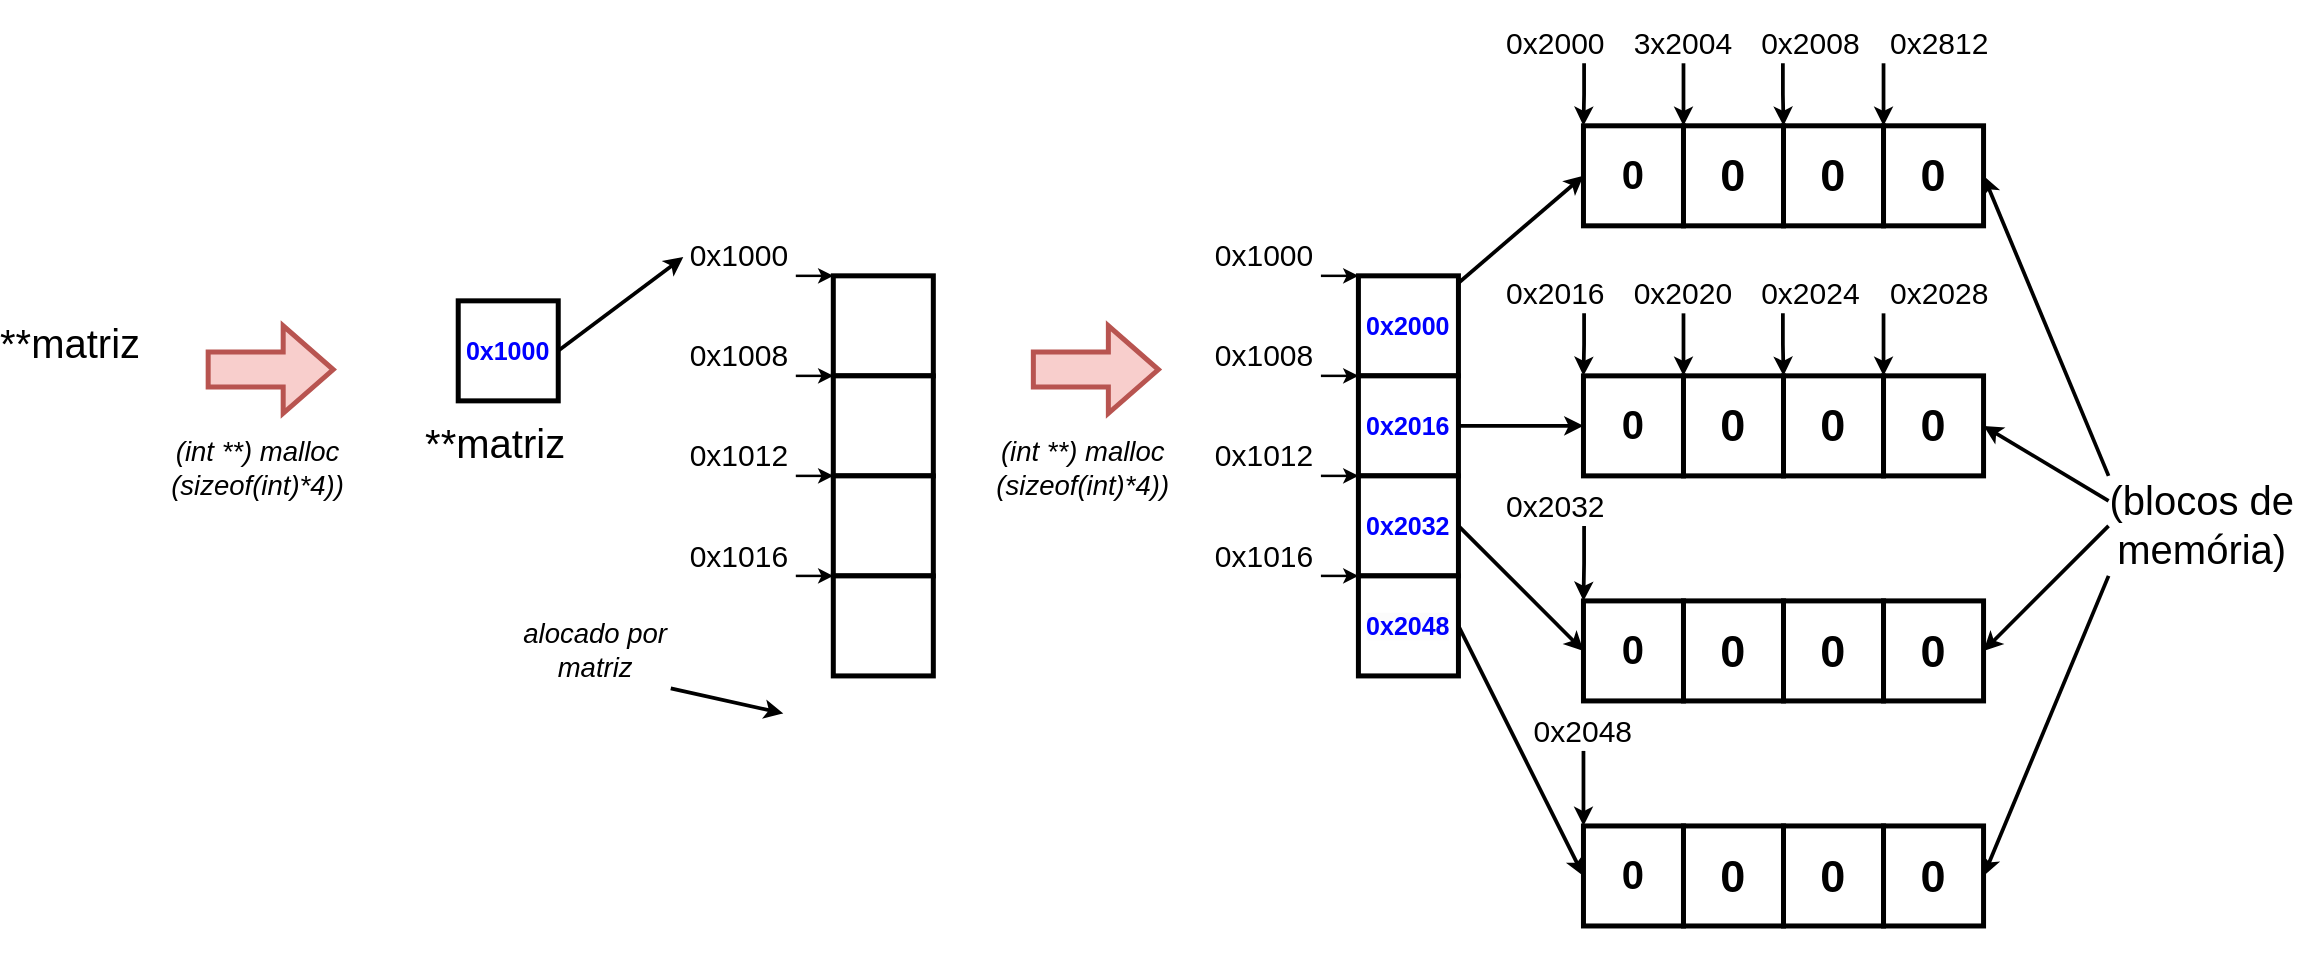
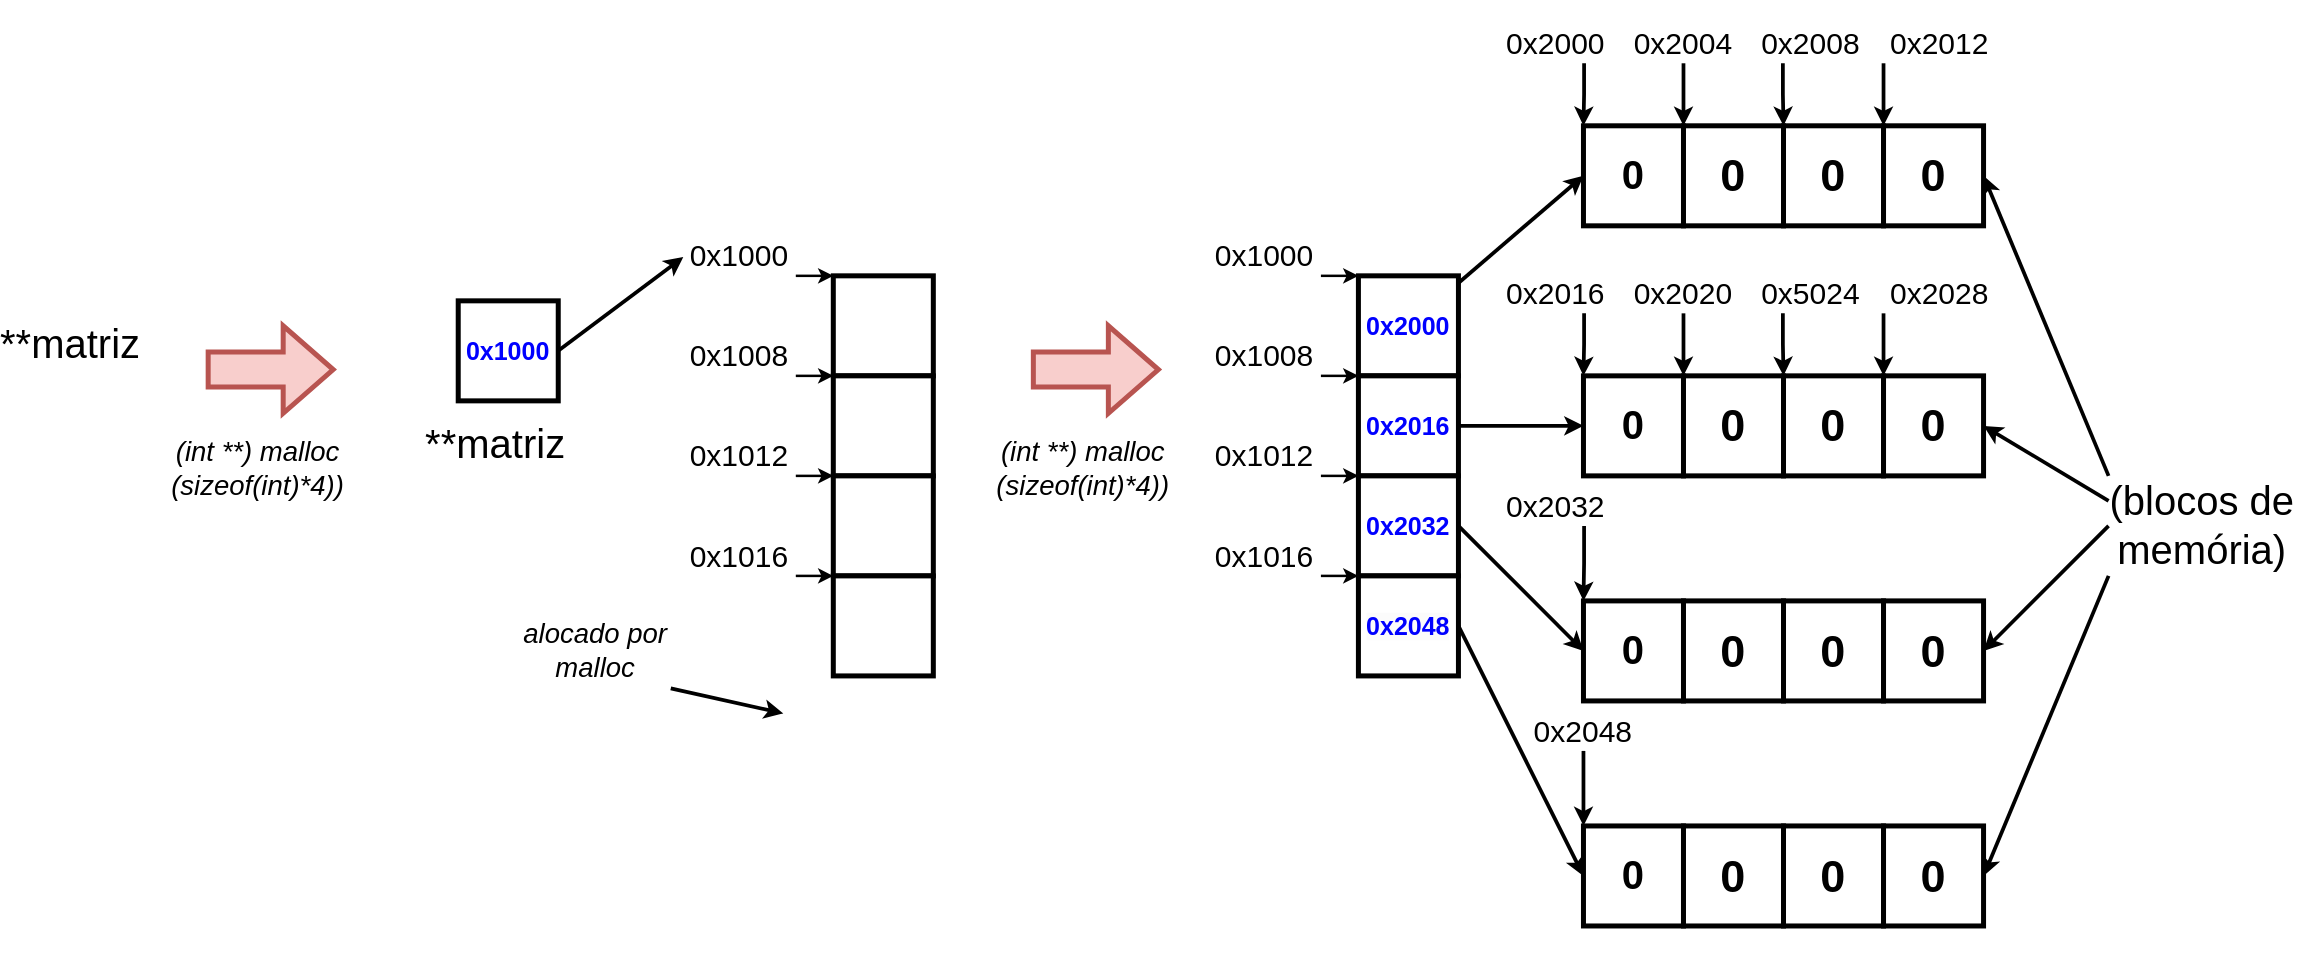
- <mxCell id="44" value="3x2004" style="text;html=1;align=center;verticalAlign=middle;whiteSpace=wrap;rounded=0;strokeWidth=9;fontSize=24;" vertex="1" parent="1"><mxGeometry x="1295" y="20" width="90" height="30" as="geometry" /></mxCell>
+ <mxCell id="44" value="0x2004" style="text;html=1;align=center;verticalAlign=middle;whiteSpace=wrap;rounded=0;strokeWidth=9;fontSize=24;" vertex="1" parent="1"><mxGeometry x="1295" y="20" width="90" height="30" as="geometry" /></mxCell>
- <mxCell id="48" value="0x2812" style="text;html=1;align=center;verticalAlign=middle;whiteSpace=wrap;rounded=0;strokeWidth=9;fontSize=24;" vertex="1" parent="1"><mxGeometry x="1500" y="20" width="90" height="30" as="geometry" /></mxCell>
+ <mxCell id="48" value="0x2012" style="text;html=1;align=center;verticalAlign=middle;whiteSpace=wrap;rounded=0;strokeWidth=9;fontSize=24;" vertex="1" parent="1"><mxGeometry x="1500" y="20" width="90" height="30" as="geometry" /></mxCell>
- <mxCell id="59" value="0x2024" style="text;html=1;align=center;verticalAlign=middle;whiteSpace=wrap;rounded=0;strokeWidth=9;fontSize=24;" vertex="1" parent="1"><mxGeometry x="1397" y="220" width="90" height="30" as="geometry" /></mxCell>
+ <mxCell id="59" value="0x5024" style="text;html=1;align=center;verticalAlign=middle;whiteSpace=wrap;rounded=0;strokeWidth=9;fontSize=24;" vertex="1" parent="1"><mxGeometry x="1397" y="220" width="90" height="30" as="geometry" /></mxCell>
- <mxCell id="20" value="alocado por matriz" style="text;html=1;align=center;verticalAlign=middle;whiteSpace=wrap;rounded=0;fontSize=22;fontStyle=2" vertex="1" parent="1"><mxGeometry x="410" y="490" width="120" height="60" as="geometry" /></mxCell>
+ <mxCell id="20" value="alocado por malloc" style="text;html=1;align=center;verticalAlign=middle;whiteSpace=wrap;rounded=0;fontSize=22;fontStyle=2" vertex="1" parent="1"><mxGeometry x="410" y="490" width="120" height="60" as="geometry" /></mxCell>
